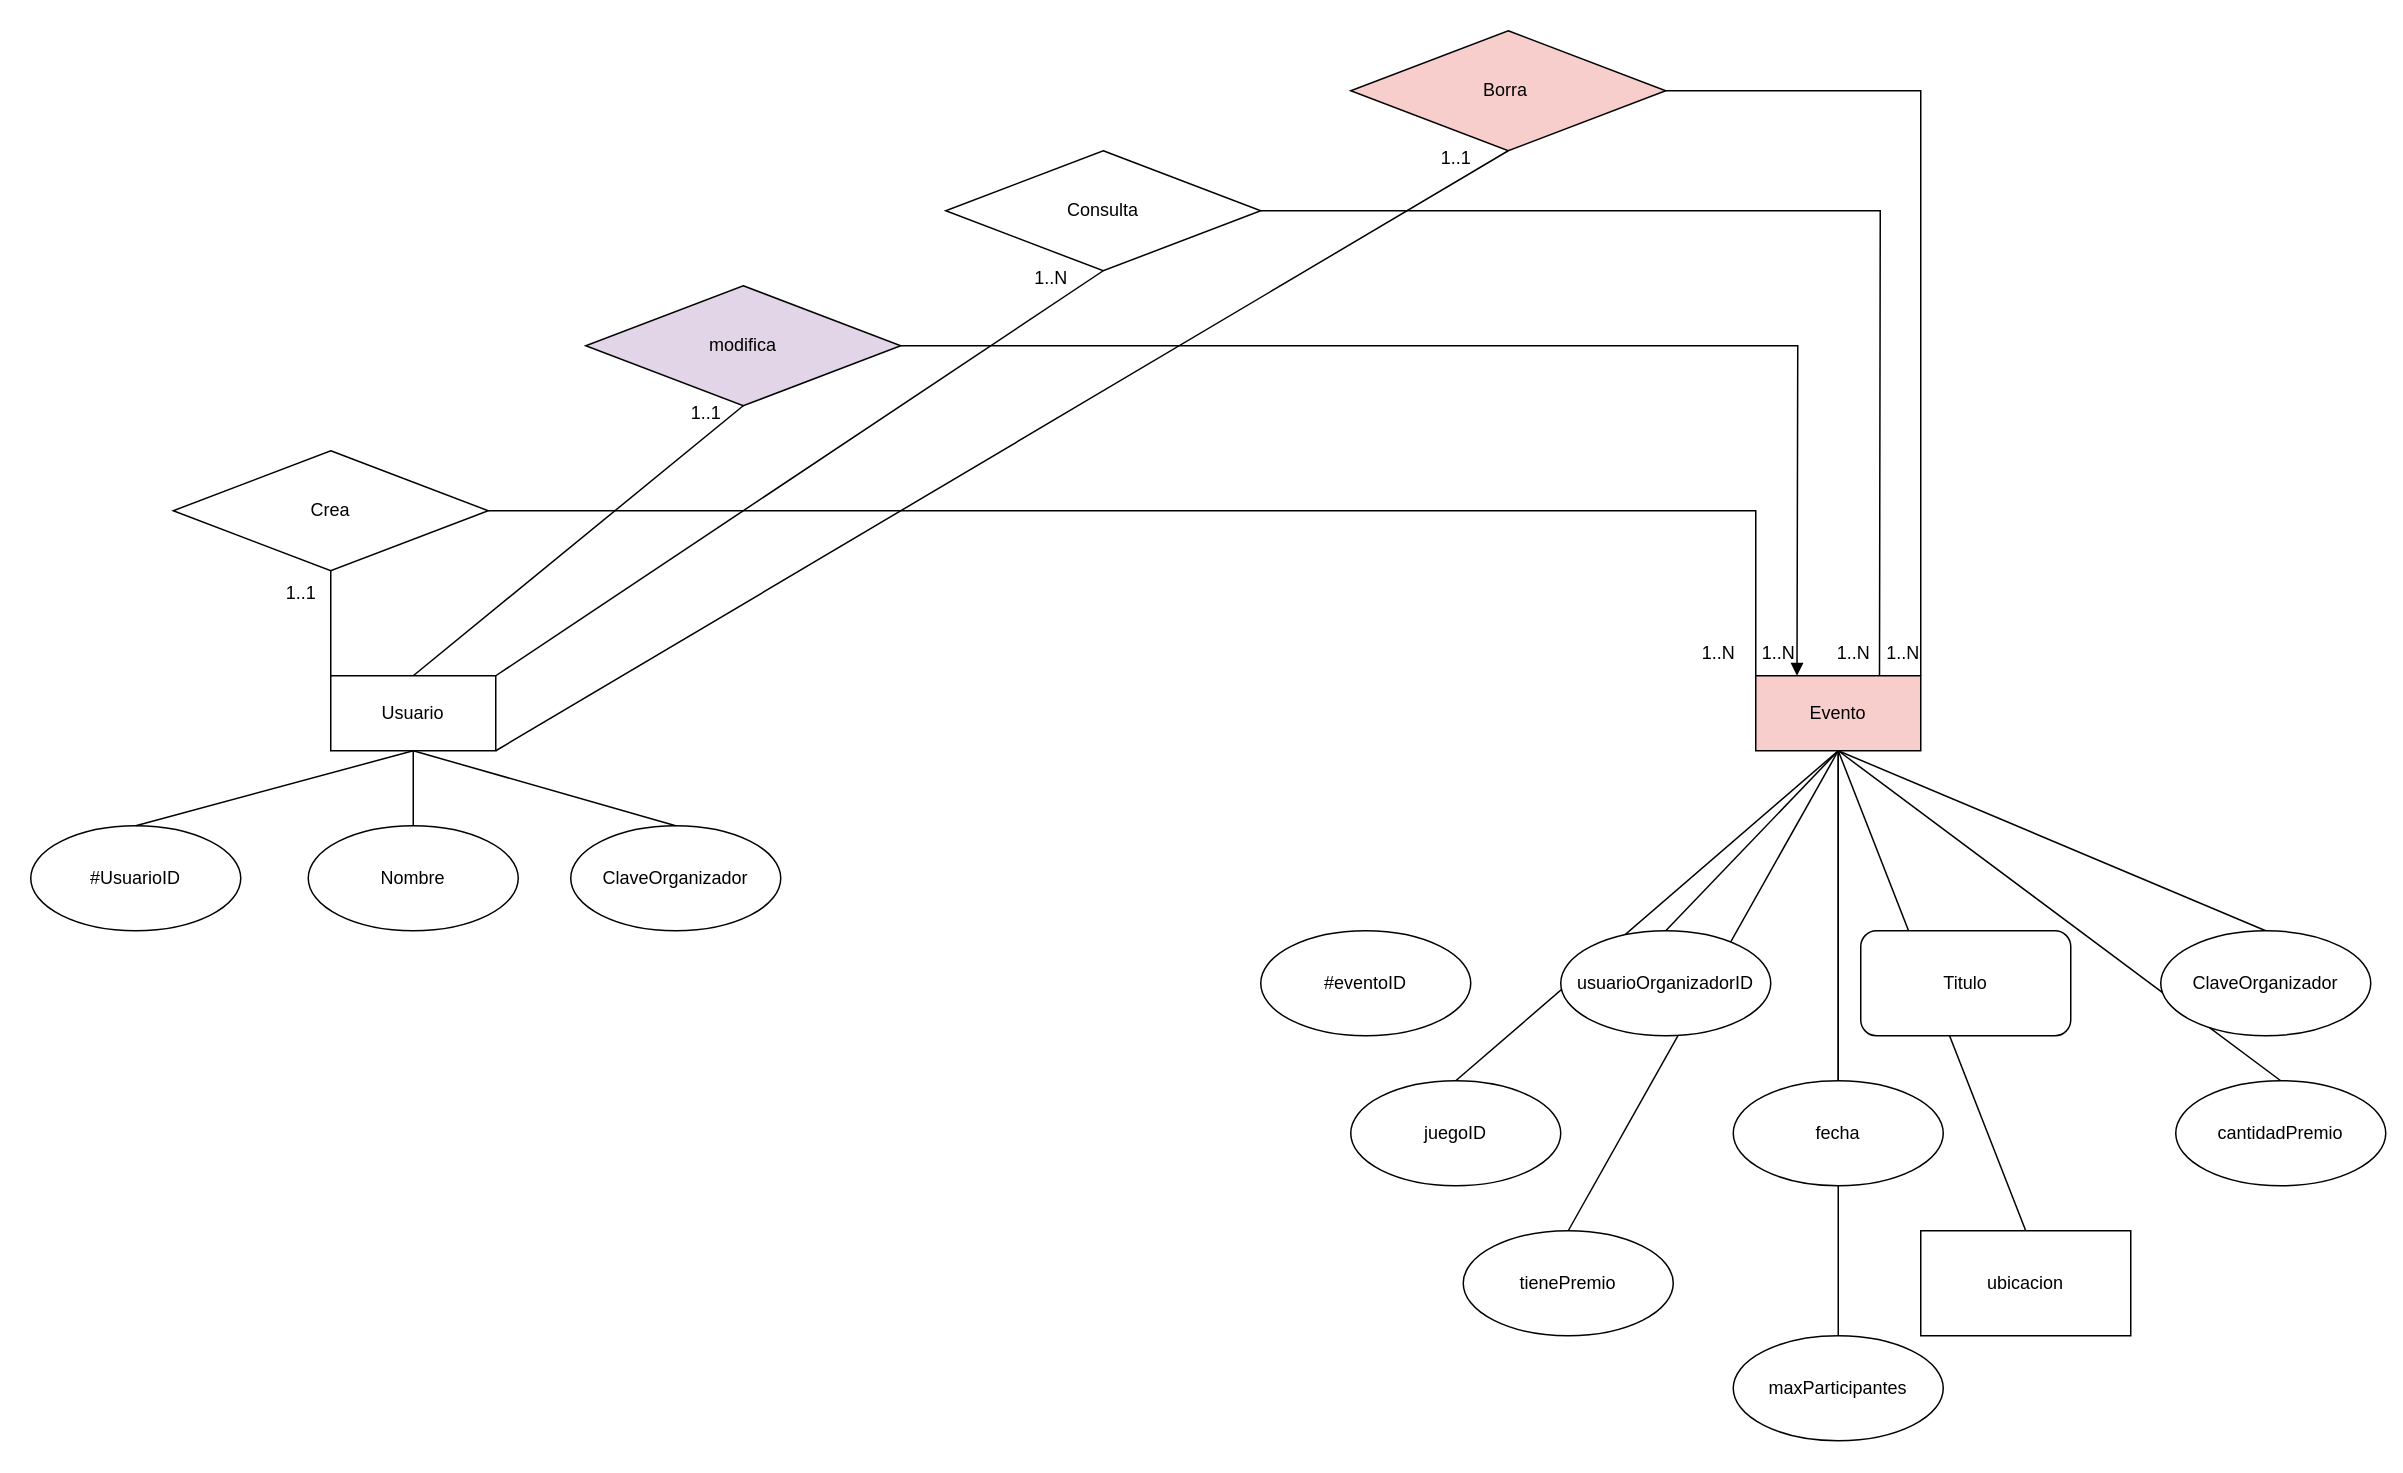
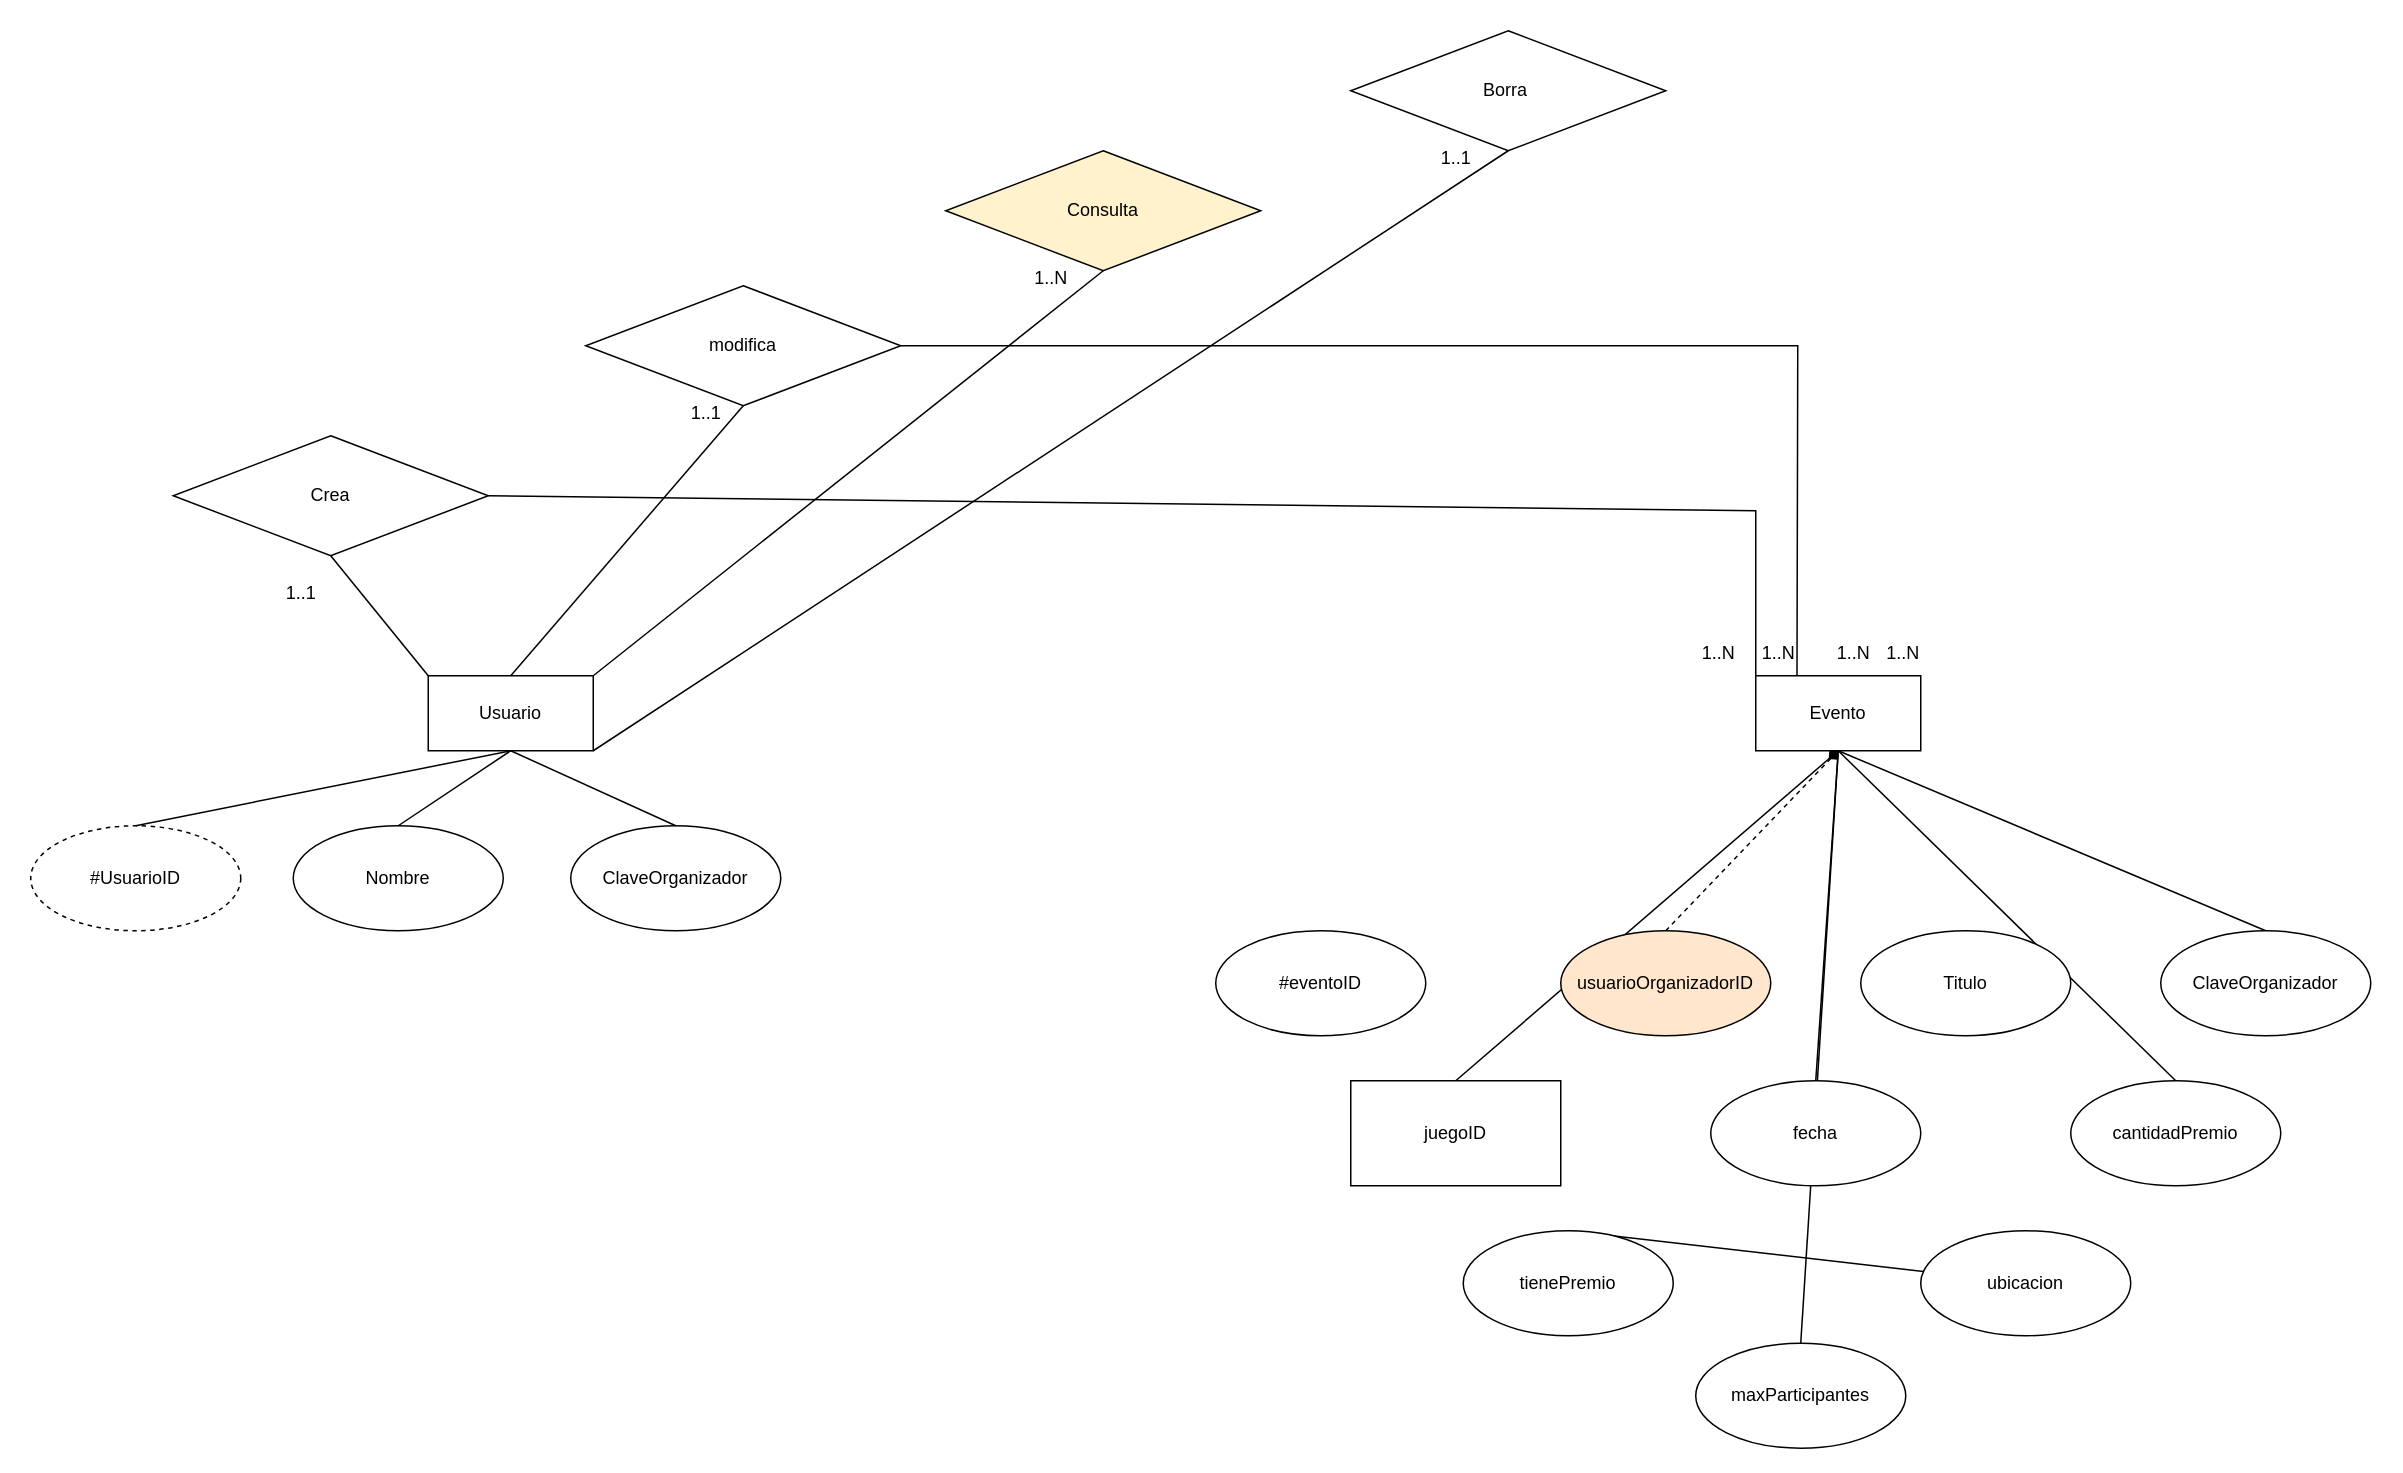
- <mxCell id="31" value="Borra&amp;nbsp;" style="rhombus;whiteSpace=wrap;html=1;fillColor=#f8cecc;" vertex="1" parent="1"><mxGeometry x="900" y="20" width="210" height="80" as="geometry" /></mxCell>
+ <mxCell id="31" value="Borra&amp;nbsp;" style="rhombus;whiteSpace=wrap;html=1;" vertex="1" parent="1"><mxGeometry x="900" y="20" width="210" height="80" as="geometry" /></mxCell>
- <mxCell id="30" value="Consulta" style="rhombus;whiteSpace=wrap;html=1;" vertex="1" parent="1"><mxGeometry x="630" y="100" width="210" height="80" as="geometry" /></mxCell>
+ <mxCell id="30" value="Consulta" style="rhombus;whiteSpace=wrap;html=1;fillColor=#fff2cc;" vertex="1" parent="1"><mxGeometry x="630" y="100" width="210" height="80" as="geometry" /></mxCell>
- <mxCell id="37" value="" style="endArrow=none;html=1;rounded=0;exitX=1;exitY=0.5;exitDx=0;exitDy=0;entryX=0.75;entryY=0;entryDx=0;entryDy=0;" edge="1" parent="1" source="30" target="3"><mxGeometry width="50" height="50" relative="1" as="geometry"><mxPoint x="640" y="140" as="sourcePoint" /><mxPoint x="1238" y="360" as="targetPoint" /><Array as="points"><mxPoint x="1253" y="140" /></Array></mxGeometry></mxCell>
- <mxCell id="39" value="" style="endArrow=none;html=1;rounded=0;exitX=1;exitY=0.5;exitDx=0;exitDy=0;entryX=1;entryY=0;entryDx=0;entryDy=0;" edge="1" parent="1" source="31" target="3"><mxGeometry width="50" height="50" relative="1" as="geometry"><mxPoint x="850" y="150" as="sourcePoint" /><mxPoint x="1263" y="460" as="targetPoint" /><Array as="points"><mxPoint x="1280" y="60" /></Array></mxGeometry></mxCell>
- <mxCell id="29" value="modifica" style="rhombus;whiteSpace=wrap;html=1;fillColor=#e1d5e7;" vertex="1" parent="1"><mxGeometry x="390" y="190" width="210" height="80" as="geometry" /></mxCell>
+ <mxCell id="29" value="modifica" style="rhombus;whiteSpace=wrap;html=1;" vertex="1" parent="1"><mxGeometry x="390" y="190" width="210" height="80" as="geometry" /></mxCell>
- <mxCell id="28" value="Crea" style="rhombus;whiteSpace=wrap;html=1;" vertex="1" parent="1"><mxGeometry x="115" y="300" width="210" height="80" as="geometry" /></mxCell>
+ <mxCell id="28" value="Crea" style="rhombus;whiteSpace=wrap;html=1;" vertex="1" parent="1"><mxGeometry x="115" y="290" width="210" height="80" as="geometry" /></mxCell>
- <mxCell id="35" value="" style="endArrow=block;html=1;rounded=0;exitX=1;exitY=0.5;exitDx=0;exitDy=0;entryX=0.25;entryY=0;entryDx=0;entryDy=0;" edge="1" parent="1" source="29" target="3"><mxGeometry width="50" height="50" relative="1" as="geometry"><mxPoint x="370" y="240" as="sourcePoint" /><mxPoint x="1225" y="340" as="targetPoint" /><Array as="points"><mxPoint x="1198" y="230" /></Array></mxGeometry></mxCell>
+ <mxCell id="35" value="" style="endArrow=none;html=1;rounded=0;exitX=1;exitY=0.5;exitDx=0;exitDy=0;entryX=0.25;entryY=0;entryDx=0;entryDy=0;" edge="1" parent="1" source="29" target="3"><mxGeometry width="50" height="50" relative="1" as="geometry"><mxPoint x="370" y="240" as="sourcePoint" /><mxPoint x="1225" y="340" as="targetPoint" /><Array as="points"><mxPoint x="1198" y="230" /></Array></mxGeometry></mxCell>
- <mxCell id="2" value="Usuario" style="html=1;whiteSpace=wrap;" vertex="1" parent="1"><mxGeometry x="220" y="450" width="110" height="50" as="geometry" /></mxCell>
+ <mxCell id="2" value="Usuario" style="html=1;whiteSpace=wrap;" vertex="1" parent="1"><mxGeometry x="285" y="450" width="110" height="50" as="geometry" /></mxCell>
- <mxCell id="3" value="Evento" style="html=1;whiteSpace=wrap;fillColor=#f8cecc;" vertex="1" parent="1"><mxGeometry x="1170" y="450" width="110" height="50" as="geometry" /></mxCell>
+ <mxCell id="3" value="Evento" style="html=1;whiteSpace=wrap;" vertex="1" parent="1"><mxGeometry x="1170" y="450" width="110" height="50" as="geometry" /></mxCell>
- <mxCell id="9" value="" style="endArrow=none;html=1;rounded=0;exitX=0.5;exitY=0;exitDx=0;exitDy=0;entryX=0.5;entryY=1;entryDx=0;entryDy=0;" edge="1" parent="1" source="20" target="3"><mxGeometry width="50" height="50" relative="1" as="geometry"><mxPoint x="950" y="660" as="sourcePoint" /><mxPoint x="1110" y="510" as="targetPoint" /></mxGeometry></mxCell>
+ <mxCell id="9" value="" style="endArrow=diamond;html=1;rounded=0;exitX=0.5;exitY=0;exitDx=0;exitDy=0;entryX=0.5;entryY=1;entryDx=0;entryDy=0;" edge="1" parent="1" source="20" target="3"><mxGeometry width="50" height="50" relative="1" as="geometry"><mxPoint x="950" y="660" as="sourcePoint" /><mxPoint x="1110" y="510" as="targetPoint" /></mxGeometry></mxCell>
- <mxCell id="7" value="" style="endArrow=none;html=1;rounded=0;entryX=0.5;entryY=1;entryDx=0;entryDy=0;exitX=0.5;exitY=0;exitDx=0;exitDy=0;" edge="1" parent="1" source="16" target="3"><mxGeometry width="50" height="50" relative="1" as="geometry"><mxPoint x="920" y="630" as="sourcePoint" /><mxPoint x="1235" y="510" as="targetPoint" /></mxGeometry></mxCell>
+ <mxCell id="7" value="" style="endArrow=none;html=1;rounded=0;entryX=0.5;entryY=1;entryDx=0;entryDy=0;exitX=0.5;exitY=0;exitDx=0;exitDy=0;dashed=1;" edge="1" parent="1" source="16" target="3"><mxGeometry width="50" height="50" relative="1" as="geometry"><mxPoint x="920" y="630" as="sourcePoint" /><mxPoint x="1235" y="510" as="targetPoint" /></mxGeometry></mxCell>
- <mxCell id="4" value="#UsuarioID" style="ellipse;whiteSpace=wrap;html=1;" vertex="1" parent="1"><mxGeometry x="20" y="550" width="140" height="70" as="geometry" /></mxCell>
+ <mxCell id="4" value="#UsuarioID" style="ellipse;whiteSpace=wrap;html=1;dashed=1;" vertex="1" parent="1"><mxGeometry x="20" y="550" width="140" height="70" as="geometry" /></mxCell>
- <mxCell id="5" value="Nombre" style="ellipse;whiteSpace=wrap;html=1;" vertex="1" parent="1"><mxGeometry x="205" y="550" width="140" height="70" as="geometry" /></mxCell>
+ <mxCell id="5" value="Nombre" style="ellipse;whiteSpace=wrap;html=1;" vertex="1" parent="1"><mxGeometry x="195" y="550" width="140" height="70" as="geometry" /></mxCell>
- <mxCell id="15" value="#eventoID" style="ellipse;whiteSpace=wrap;html=1;" vertex="1" parent="1"><mxGeometry x="840" y="620" width="140" height="70" as="geometry" /></mxCell>
+ <mxCell id="15" value="#eventoID" style="ellipse;whiteSpace=wrap;html=1;" vertex="1" parent="1"><mxGeometry x="810" y="620" width="140" height="70" as="geometry" /></mxCell>
- <mxCell id="16" value="usuarioOrganizadorID" style="ellipse;whiteSpace=wrap;html=1;" vertex="1" parent="1"><mxGeometry x="1040" y="620" width="140" height="70" as="geometry" /></mxCell>
+ <mxCell id="16" value="usuarioOrganizadorID" style="ellipse;whiteSpace=wrap;html=1;fillColor=#ffe6cc;" vertex="1" parent="1"><mxGeometry x="1040" y="620" width="140" height="70" as="geometry" /></mxCell>
- <mxCell id="18" value="Titulo" style="whiteSpace=wrap;html=1;rounded=1;" vertex="1" parent="1"><mxGeometry x="1240" y="620" width="140" height="70" as="geometry" /></mxCell>
+ <mxCell id="18" value="Titulo" style="ellipse;whiteSpace=wrap;html=1;" vertex="1" parent="1"><mxGeometry x="1240" y="620" width="140" height="70" as="geometry" /></mxCell>
- <mxCell id="12" value="" style="endArrow=none;html=1;rounded=0;entryX=0.5;entryY=1;entryDx=0;entryDy=0;exitX=0.5;exitY=0;exitDx=0;exitDy=0;" edge="1" parent="1" source="21" target="3"><mxGeometry width="50" height="50" relative="1" as="geometry"><mxPoint x="980" y="690" as="sourcePoint" /><mxPoint x="1295" y="570" as="targetPoint" /></mxGeometry></mxCell>
+ <mxCell id="12" value="" style="endArrow=none;html=1;rounded=0;exitX=0.5;exitY=0;exitDx=0;exitDy=0;" edge="1" parent="1" source="21" target="24"><mxGeometry width="50" height="50" relative="1" as="geometry"><mxPoint x="980" y="690" as="sourcePoint" /><mxPoint x="1295" y="570" as="targetPoint" /></mxGeometry></mxCell>
- <mxCell id="13" value="" style="endArrow=none;html=1;rounded=0;entryX=0.5;entryY=1;entryDx=0;entryDy=0;exitX=0.5;exitY=0;exitDx=0;exitDy=0;" edge="1" parent="1" source="24" target="3"><mxGeometry width="50" height="50" relative="1" as="geometry"><mxPoint x="990" y="700" as="sourcePoint" /><mxPoint x="1305" y="580" as="targetPoint" /></mxGeometry></mxCell>
- <mxCell id="20" value="juegoID" style="ellipse;whiteSpace=wrap;html=1;" vertex="1" parent="1"><mxGeometry x="900" y="720" width="140" height="70" as="geometry" /></mxCell>
+ <mxCell id="20" value="juegoID" style="whiteSpace=wrap;html=1;rounded=0;" vertex="1" parent="1"><mxGeometry x="900" y="720" width="140" height="70" as="geometry" /></mxCell>
- <mxCell id="19" value="fecha" style="ellipse;whiteSpace=wrap;html=1;" vertex="1" parent="1"><mxGeometry x="1155" y="720" width="140" height="70" as="geometry" /></mxCell>
+ <mxCell id="19" value="fecha" style="ellipse;whiteSpace=wrap;html=1;" vertex="1" parent="1"><mxGeometry x="1140" y="720" width="140" height="70" as="geometry" /></mxCell>
- <mxCell id="22" value="cantidadPremio" style="ellipse;whiteSpace=wrap;html=1;" vertex="1" parent="1"><mxGeometry x="1450" y="720" width="140" height="70" as="geometry" /></mxCell>
+ <mxCell id="22" value="cantidadPremio" style="ellipse;whiteSpace=wrap;html=1;" vertex="1" parent="1"><mxGeometry x="1380" y="720" width="140" height="70" as="geometry" /></mxCell>
- <mxCell id="24" value="ubicacion" style="whiteSpace=wrap;html=1;rounded=0;" vertex="1" parent="1"><mxGeometry x="1280" y="820" width="140" height="70" as="geometry" /></mxCell>
+ <mxCell id="24" value="ubicacion" style="ellipse;whiteSpace=wrap;html=1;" vertex="1" parent="1"><mxGeometry x="1280" y="820" width="140" height="70" as="geometry" /></mxCell>
- <mxCell id="23" value="maxParticipantes" style="ellipse;whiteSpace=wrap;html=1;" vertex="1" parent="1"><mxGeometry x="1155" y="890" width="140" height="70" as="geometry" /></mxCell>
+ <mxCell id="23" value="maxParticipantes" style="ellipse;whiteSpace=wrap;html=1;" vertex="1" parent="1"><mxGeometry x="1130" y="895" width="140" height="70" as="geometry" /></mxCell>
